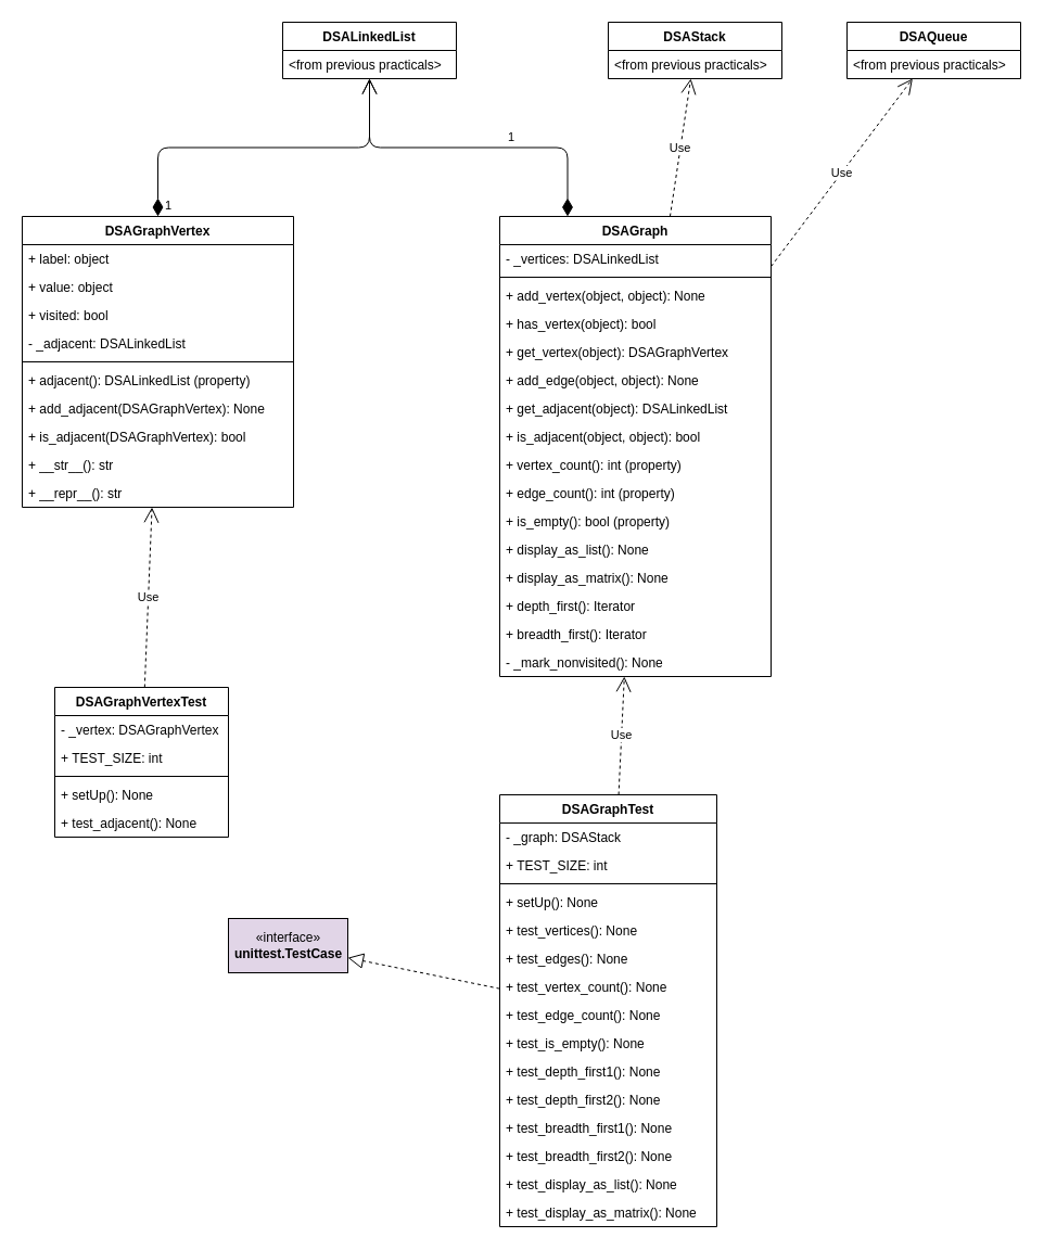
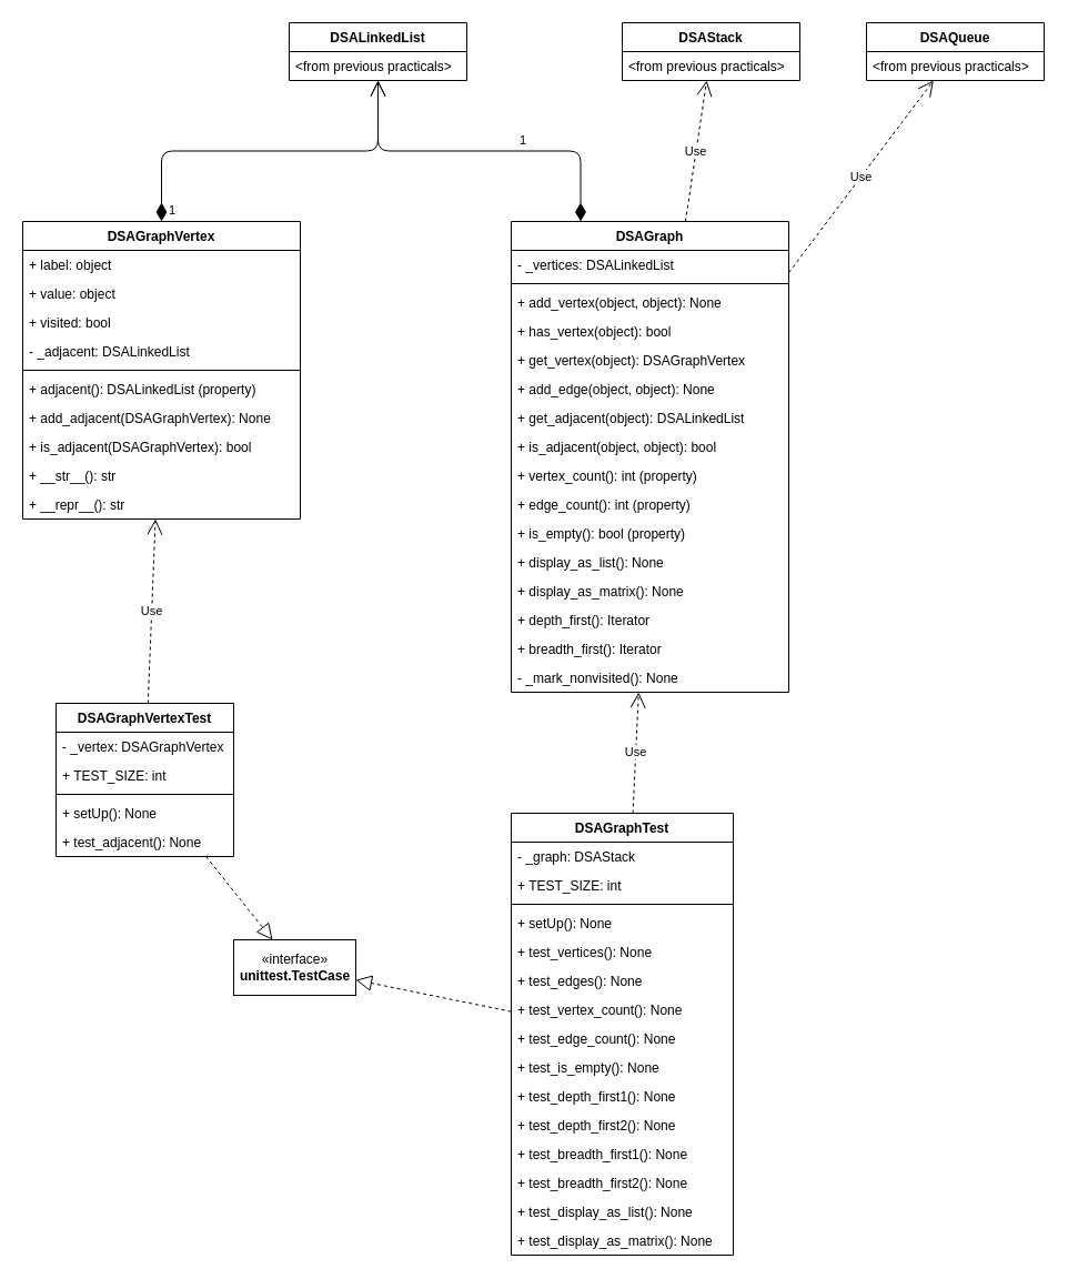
+ <mxCell id="66" value="" style="endArrow=block;dashed=1;endFill=0;endSize=12;html=1;" parent="1" source="40" target="46" edge="1"><mxGeometry width="160" relative="1" as="geometry"><mxPoint x="20" y="1073" as="sourcePoint" /><mxPoint x="180" y="1073" as="targetPoint" /></mxGeometry></mxCell>
- <mxCell id="46" value="«interface»&lt;br&gt;&lt;b&gt;unittest.TestCase&lt;/b&gt;" style="html=1;fillColor=#e1d5e7;" parent="1" vertex="1"><mxGeometry x="210" y="846" width="110" height="50" as="geometry" /></mxCell>
+ <mxCell id="46" value="«interface»&lt;br&gt;&lt;b&gt;unittest.TestCase&lt;/b&gt;" style="html=1;" parent="1" vertex="1"><mxGeometry x="210" y="846" width="110" height="50" as="geometry" /></mxCell>
